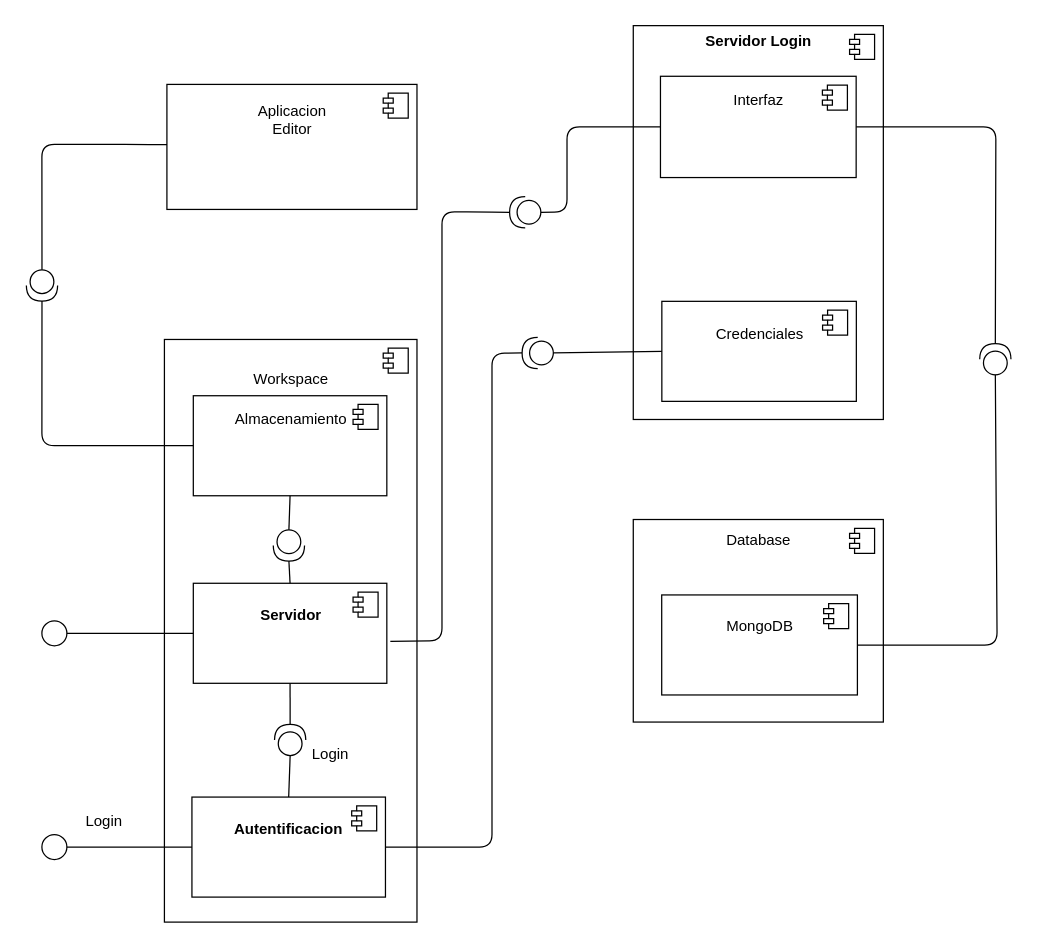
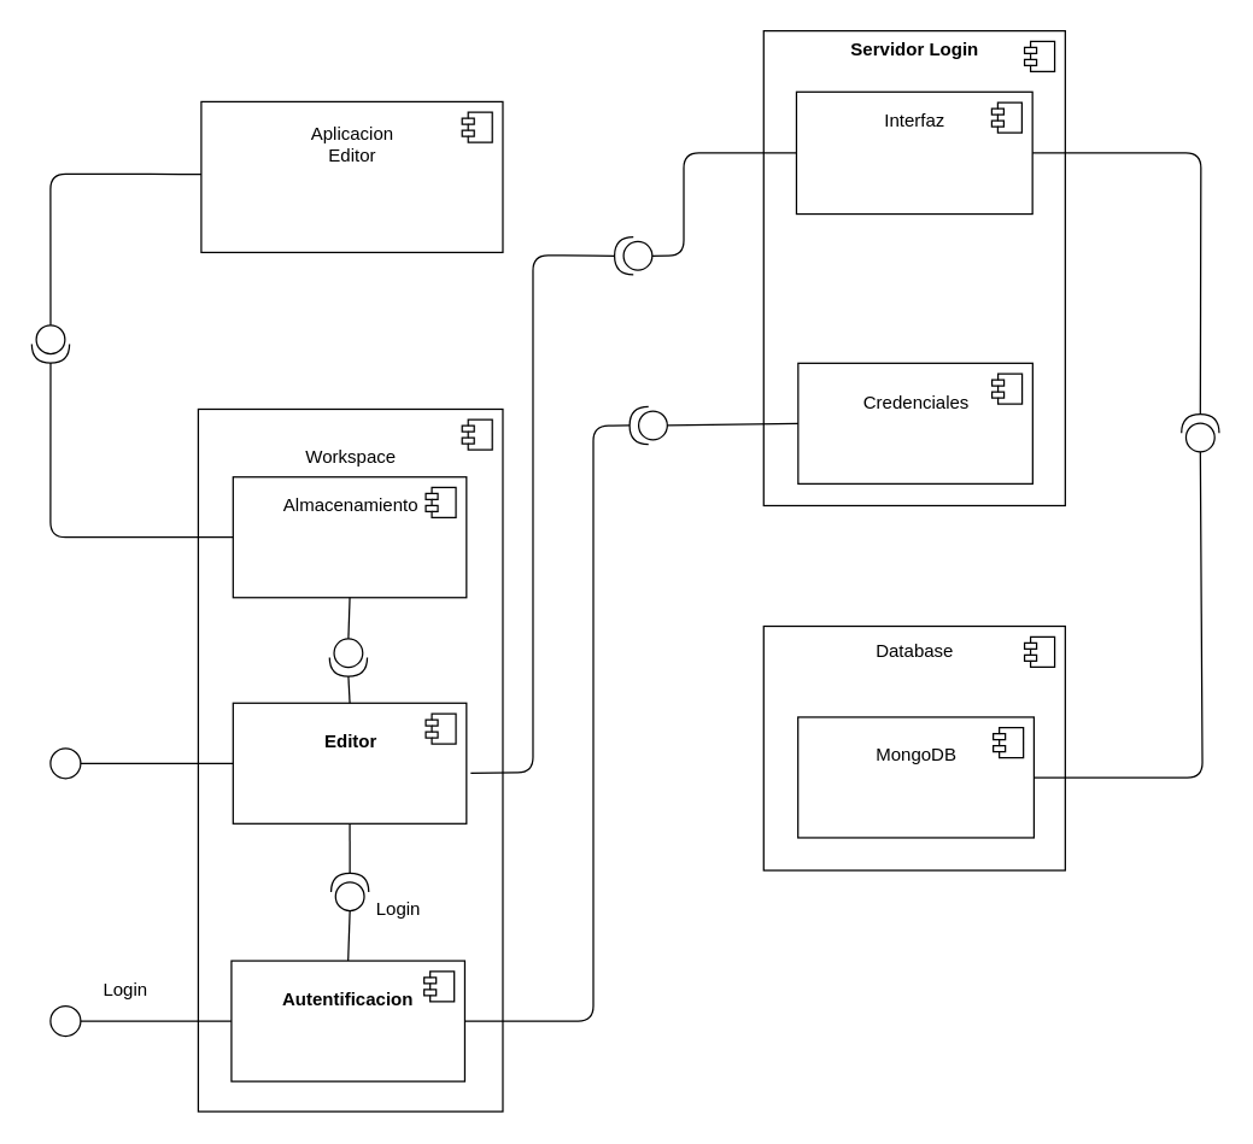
- <mxCell id="7" value="&lt;div&gt;&lt;b&gt;Servidor&lt;br&gt;&lt;/b&gt;&lt;/div&gt;&lt;div&gt;&lt;b&gt;&lt;br&gt;&lt;/b&gt;&lt;/div&gt;&lt;div&gt;&lt;b&gt;&lt;br&gt;&lt;/b&gt;&lt;/div&gt;" style="html=1;" parent="1" vertex="1"><mxGeometry x="154.111" y="466" width="154.778" height="80" as="geometry" /></mxCell>
+ <mxCell id="7" value="&lt;div&gt;&lt;b&gt;Editor&lt;br&gt;&lt;/b&gt;&lt;/div&gt;&lt;div&gt;&lt;b&gt;&lt;br&gt;&lt;/b&gt;&lt;/div&gt;&lt;div&gt;&lt;b&gt;&lt;br&gt;&lt;/b&gt;&lt;/div&gt;" style="html=1;" parent="1" vertex="1"><mxGeometry x="154.111" y="466" width="154.778" height="80" as="geometry" /></mxCell>
